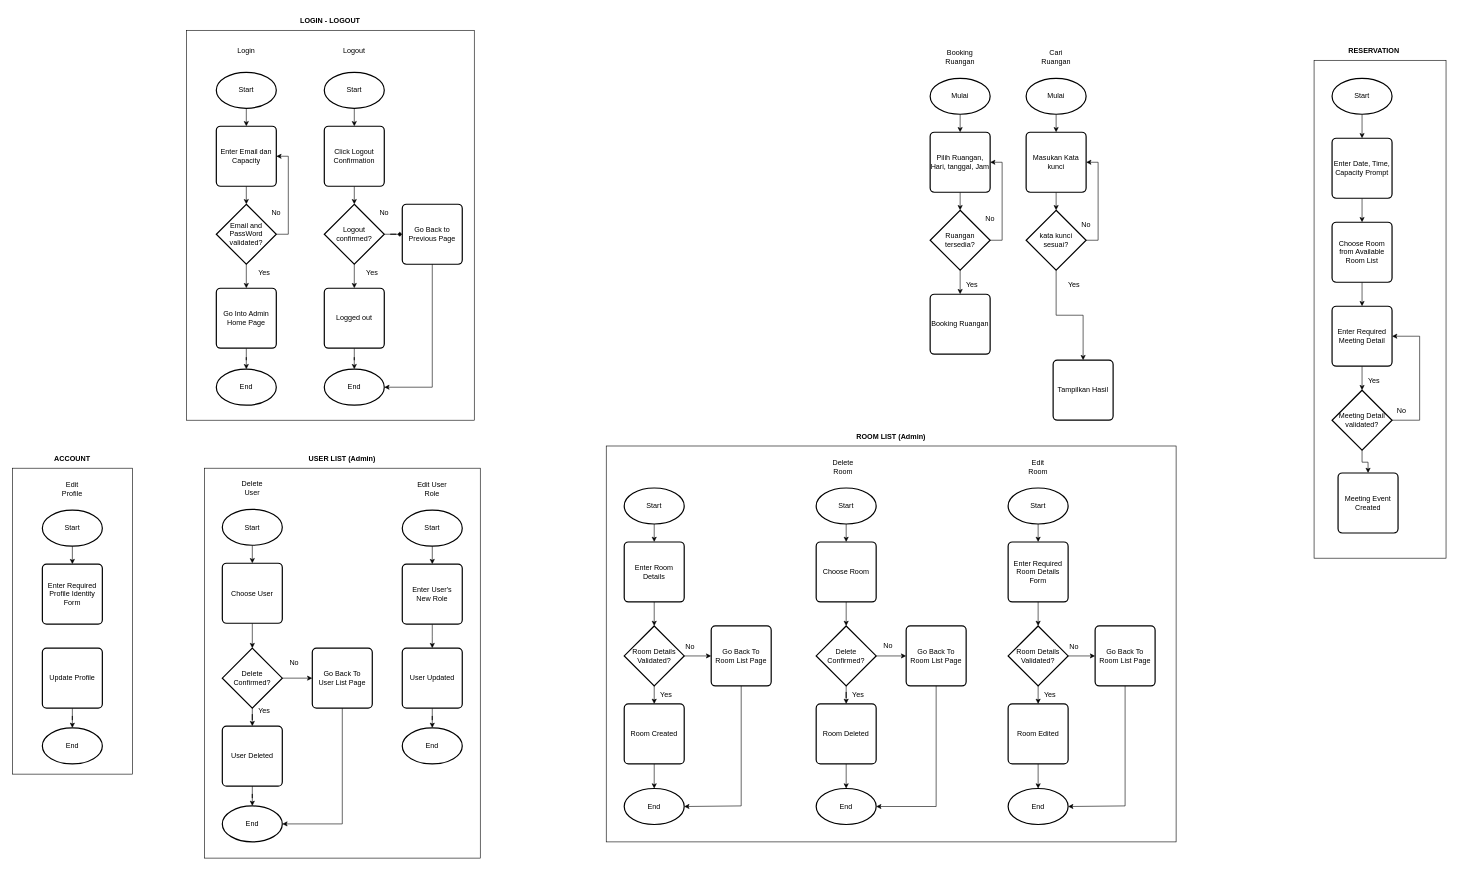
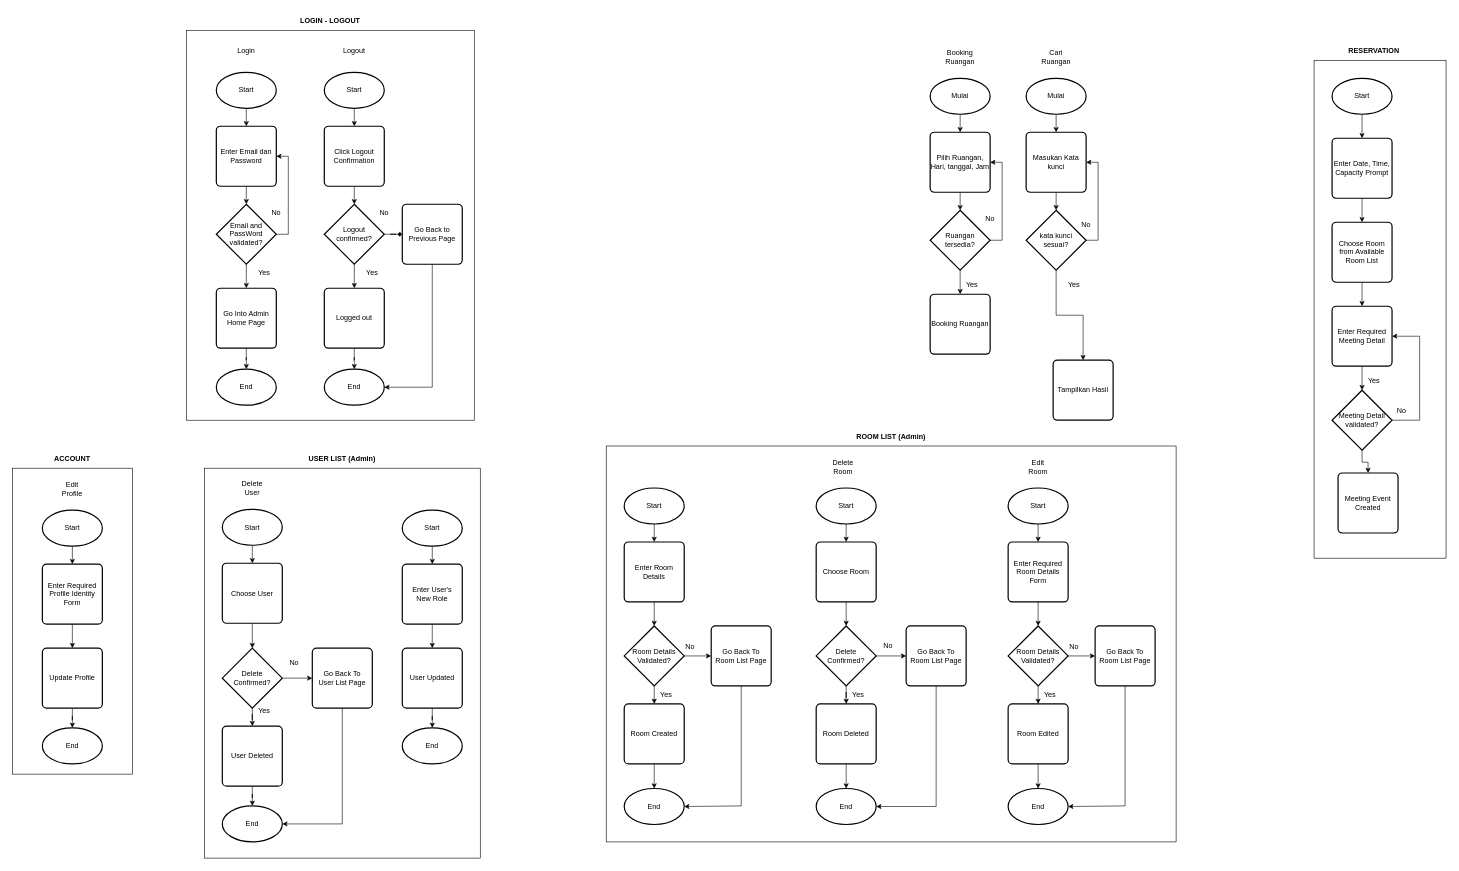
- <mxCell id="59" value="Enter Email dan Capacity" style="rounded=1;whiteSpace=wrap;html=1;absoluteArcSize=1;arcSize=14;strokeWidth=2;labelBackgroundColor=none;" vertex="1" parent="1"><mxGeometry x="360" y="210" width="100" height="100" as="geometry" /></mxCell>
+ <mxCell id="59" value="Enter Email dan Password" style="rounded=1;whiteSpace=wrap;html=1;absoluteArcSize=1;arcSize=14;strokeWidth=2;labelBackgroundColor=none;" vertex="1" parent="1"><mxGeometry x="360" y="210" width="100" height="100" as="geometry" /></mxCell>
- <mxCell id="89" value="Edit User Role" style="text;html=1;strokeColor=none;fillColor=none;align=center;verticalAlign=middle;whiteSpace=wrap;rounded=0;labelBackgroundColor=none;" vertex="1" parent="1"><mxGeometry x="690" y="800" width="60" height="30" as="geometry" /></mxCell>
+ <mxCell id="71" value="" style="edgeStyle=orthogonalEdgeStyle;rounded=0;orthogonalLoop=1;jettySize=auto;html=1;labelBackgroundColor=none;fontColor=default;" edge="1" parent="1" source="72" target="74"><mxGeometry relative="1" as="geometry" /></mxCell>
